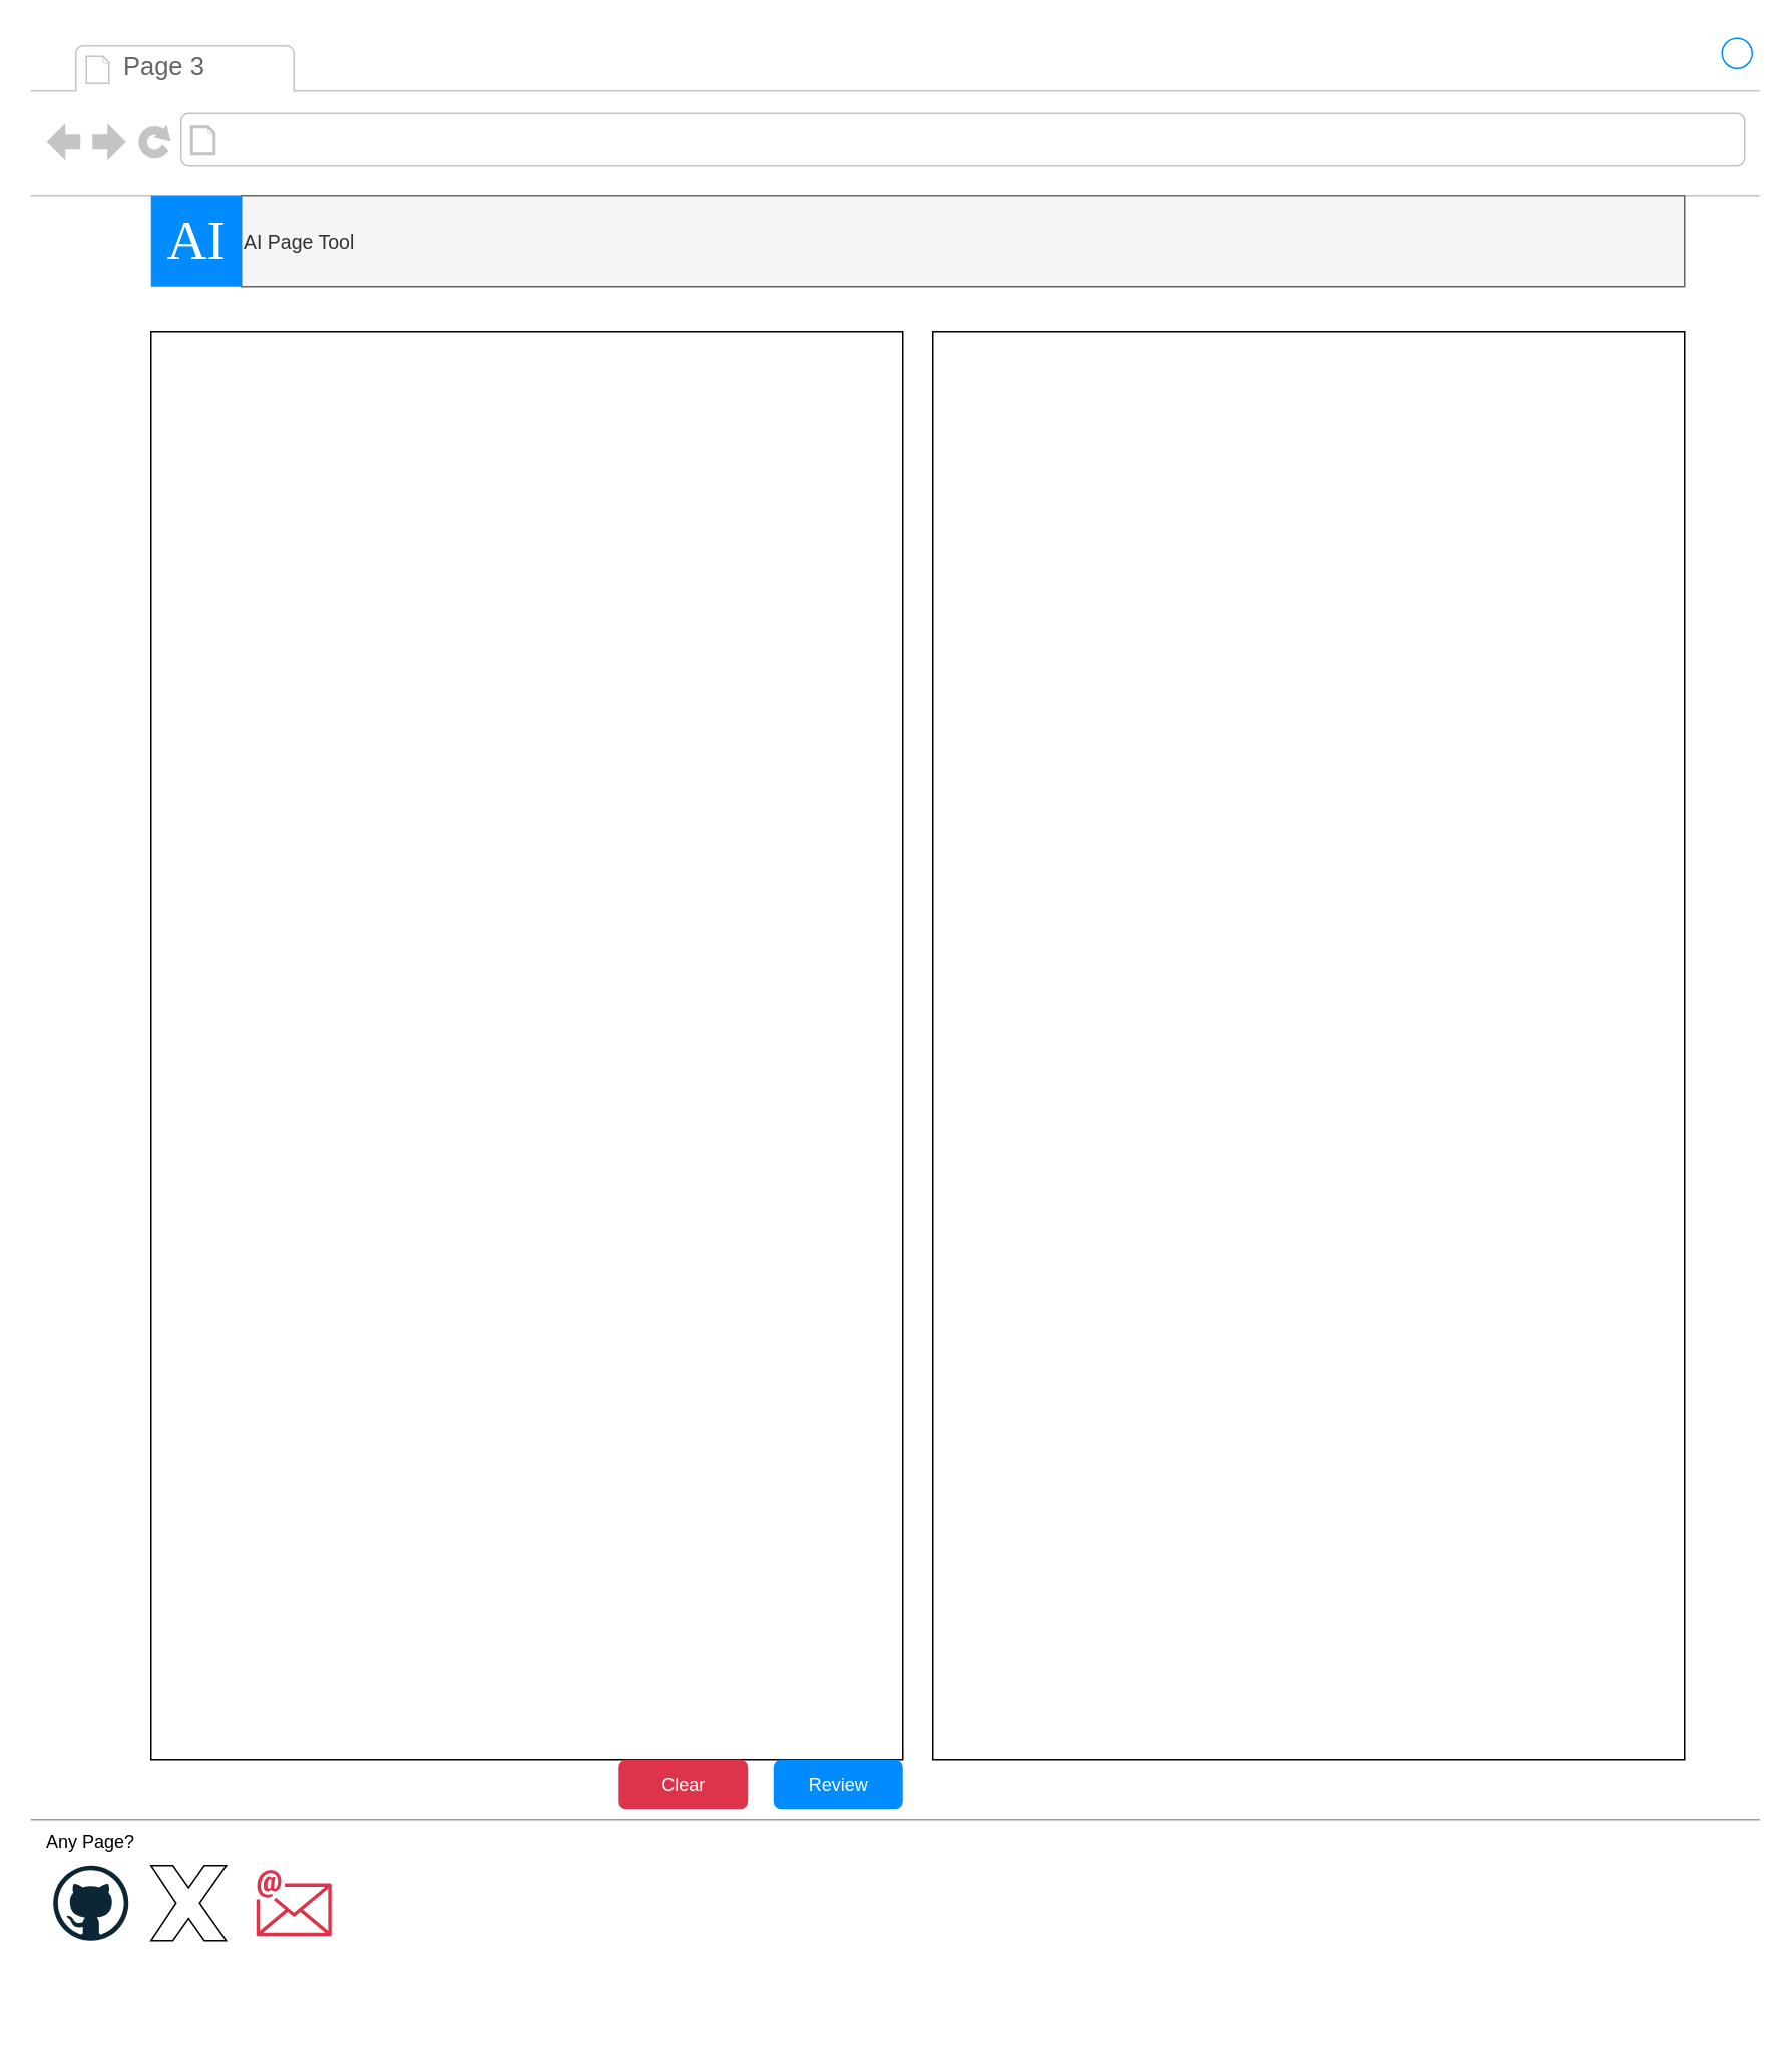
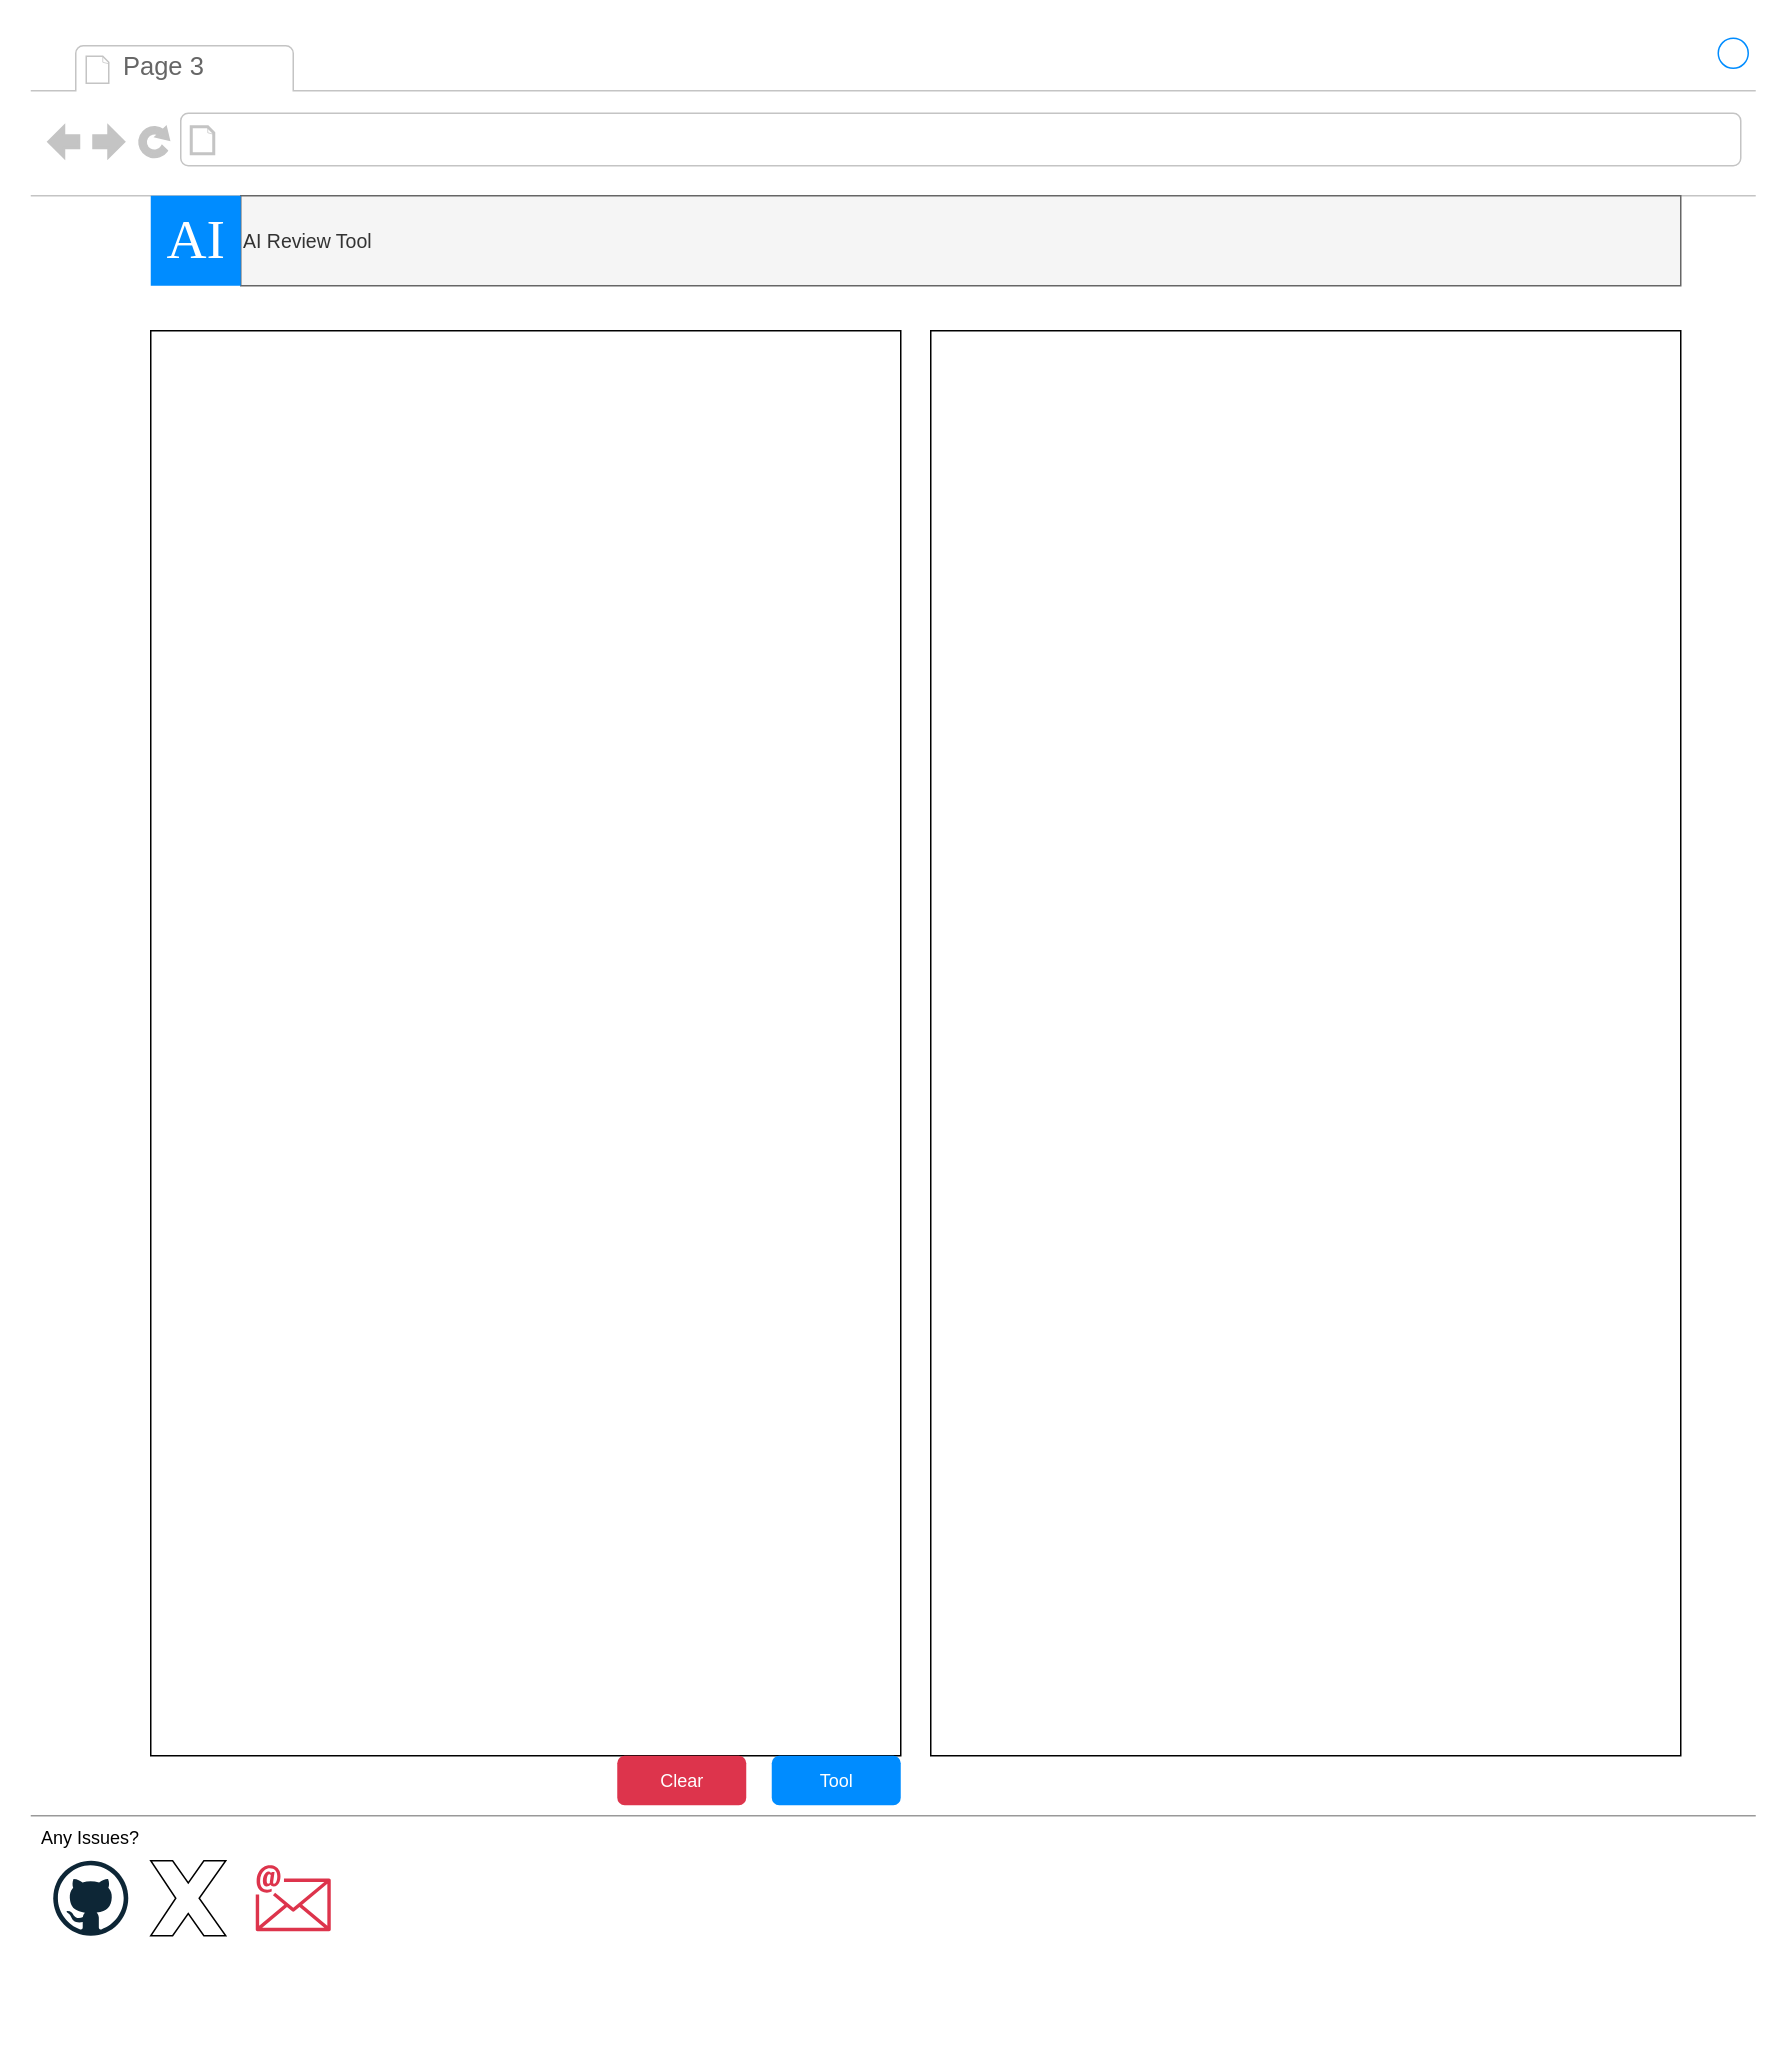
- <mxCell id="4" value="AI Page Tool" style="text;html=1;strokeColor=#666666;fillColor=#f5f5f5;align=left;verticalAlign=middle;whiteSpace=wrap;rounded=0;fontSize=13;fontColor=#333333;" parent="2" vertex="1"><mxGeometry x="140" y="110" width="960" height="60" as="geometry" /></mxCell>
+ <mxCell id="4" value="AI Review Tool" style="text;html=1;strokeColor=#666666;fillColor=#f5f5f5;align=left;verticalAlign=middle;whiteSpace=wrap;rounded=0;fontSize=13;fontColor=#333333;" parent="2" vertex="1"><mxGeometry x="140" y="110" width="960" height="60" as="geometry" /></mxCell>
- <mxCell id="13" value="Review" style="rounded=1;align=center;strokeColor=none;html=1;fontColor=#ffffff;fontSize=12;fillColor=#008CFF;" parent="2" vertex="1"><mxGeometry x="494" y="1150" width="86" height="33" as="geometry" /></mxCell>
+ <mxCell id="13" value="Tool" style="rounded=1;align=center;strokeColor=none;html=1;fontColor=#ffffff;fontSize=12;fillColor=#008CFF;" parent="2" vertex="1"><mxGeometry x="494" y="1150" width="86" height="33" as="geometry" /></mxCell>
- <mxCell id="8" value="Any Page?" style="text;html=1;align=center;verticalAlign=middle;whiteSpace=wrap;rounded=0;" vertex="1" parent="2"><mxGeometry y="1190" width="80" height="30" as="geometry" /></mxCell>
+ <mxCell id="8" value="Any Issues?" style="text;html=1;align=center;verticalAlign=middle;whiteSpace=wrap;rounded=0;" vertex="1" parent="2"><mxGeometry y="1190" width="80" height="30" as="geometry" /></mxCell>
